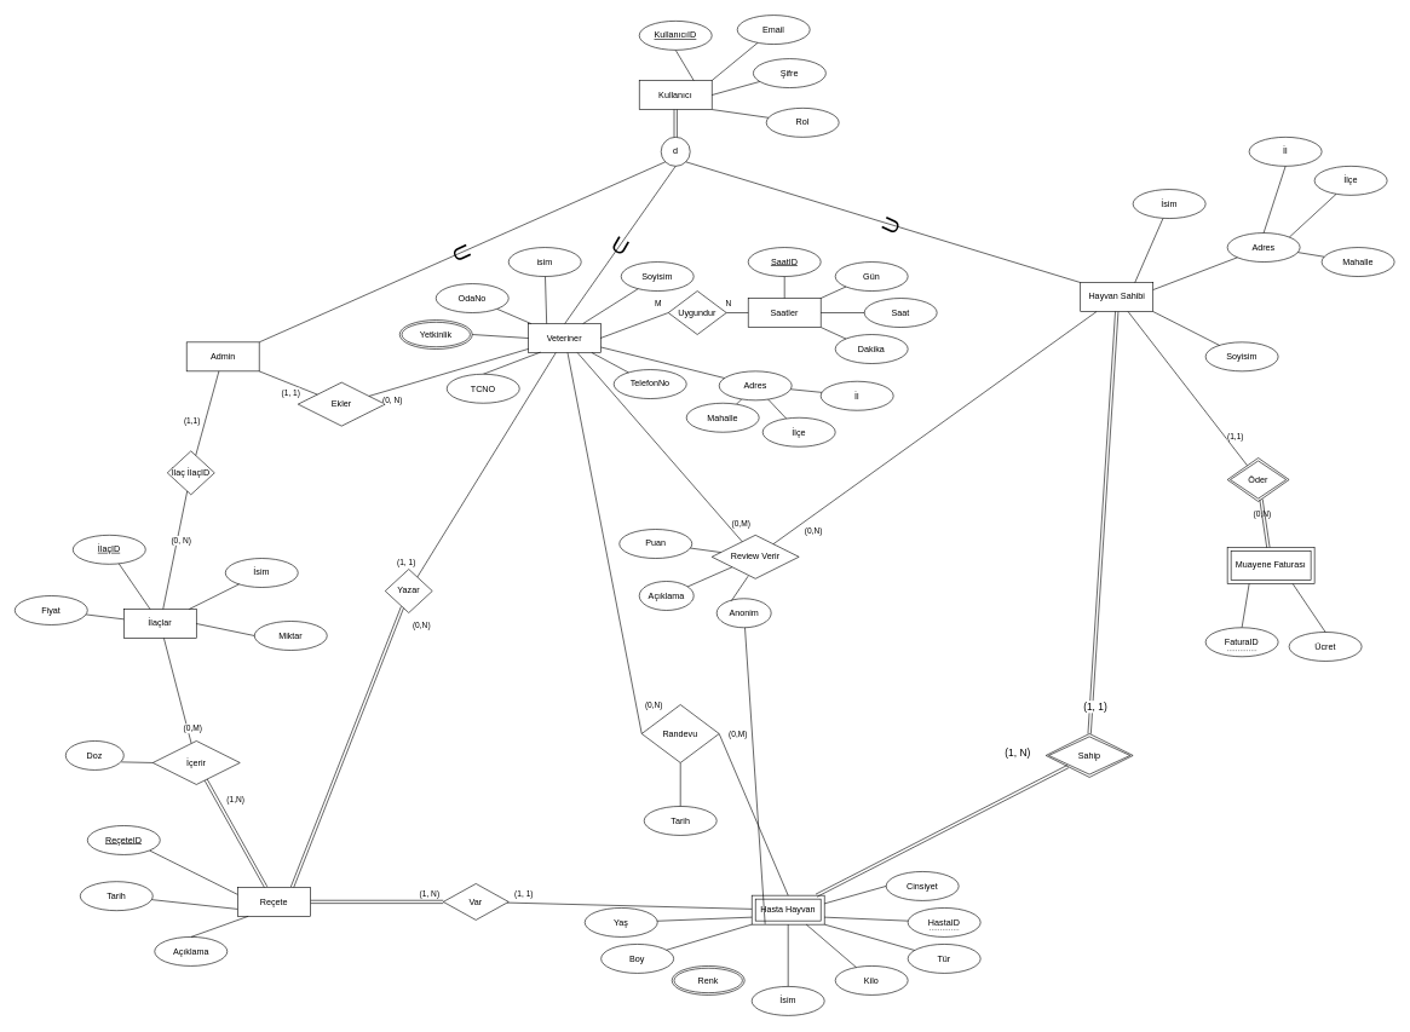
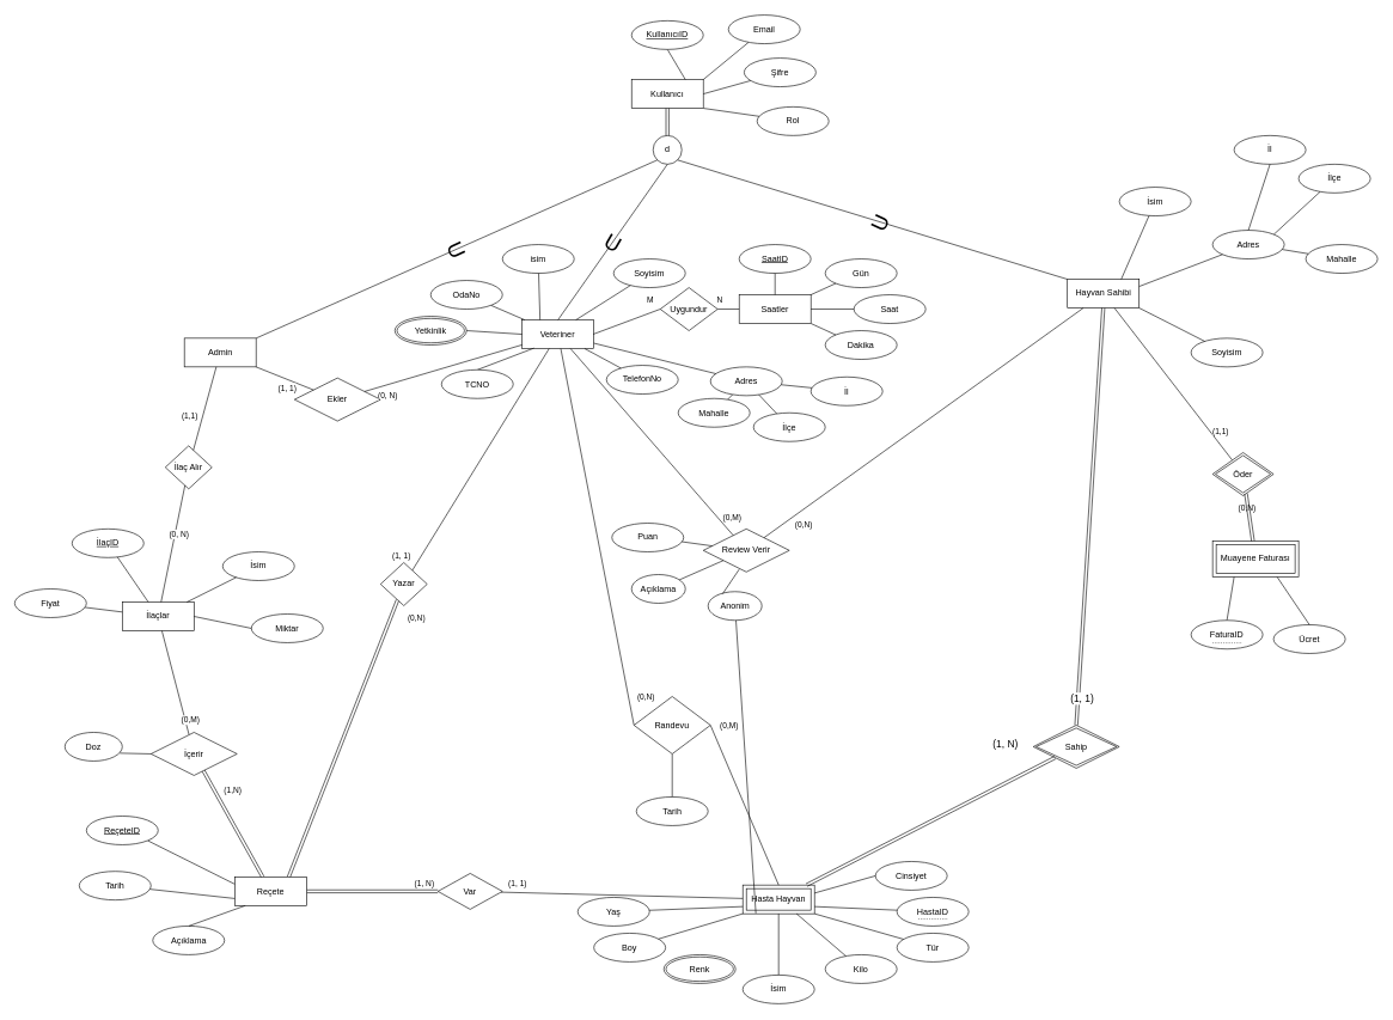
- <mxCell id="93" value="İlaç İlaçID" style="shape=rhombus;perimeter=rhombusPerimeter;whiteSpace=wrap;html=1;align=center;" parent="1" vertex="1"><mxGeometry x="230" y="620.55" width="65" height="60" as="geometry" /></mxCell>
+ <mxCell id="93" value="İlaç Alır" style="shape=rhombus;perimeter=rhombusPerimeter;whiteSpace=wrap;html=1;align=center;" parent="1" vertex="1"><mxGeometry x="230" y="620.55" width="65" height="60" as="geometry" /></mxCell>
